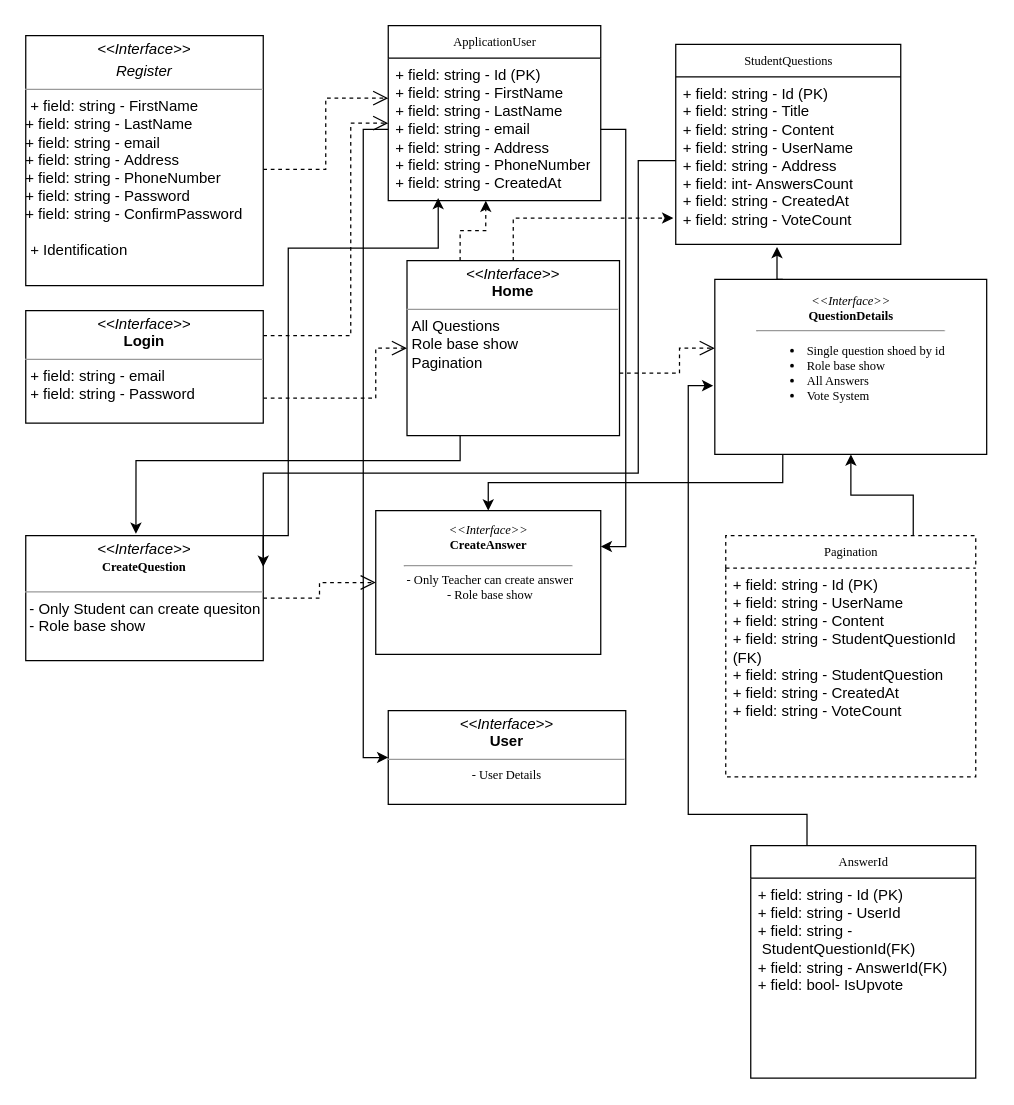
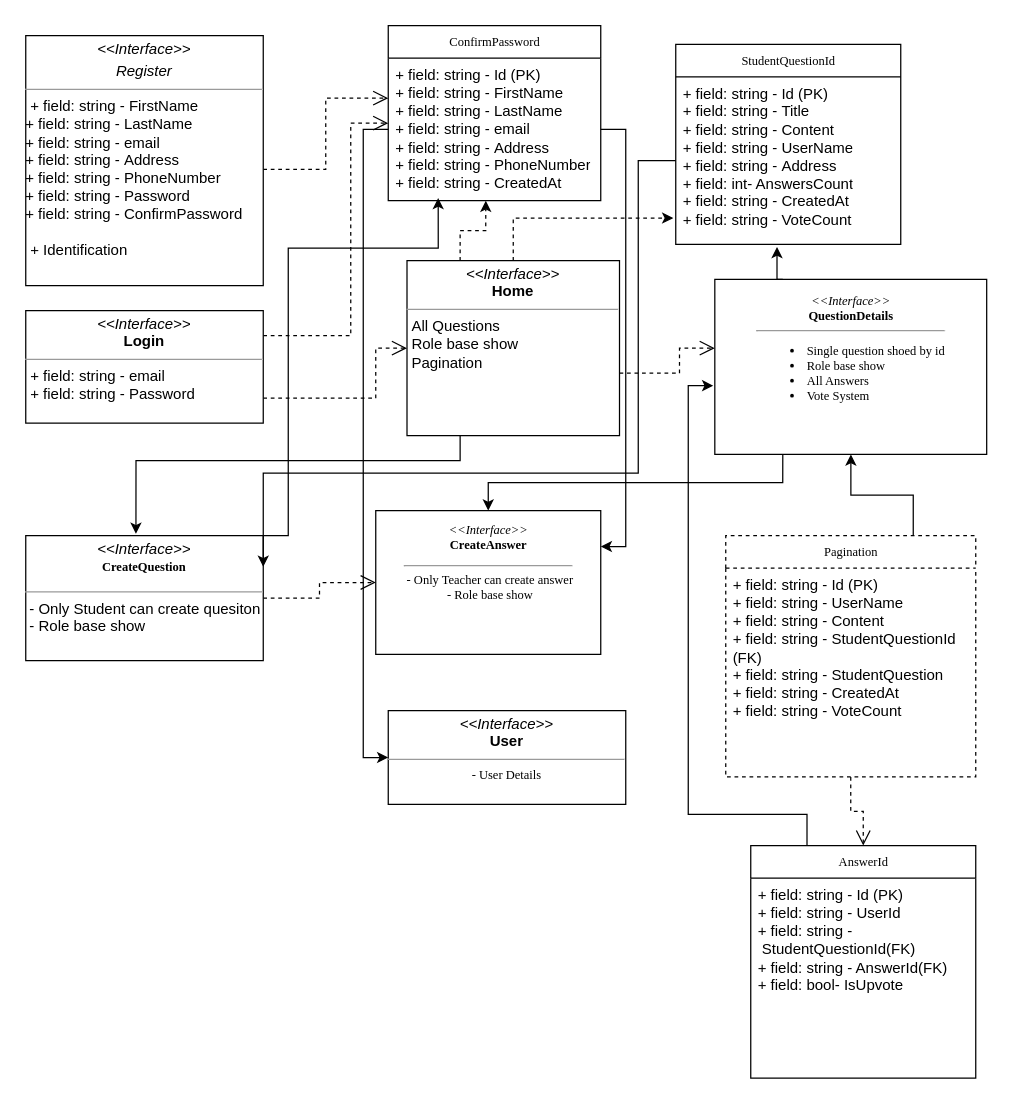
- <mxCell id="5" value="ApplicationUser" style="swimlane;html=1;fontStyle=0;childLayout=stackLayout;horizontal=1;startSize=26;fillColor=none;horizontalStack=0;resizeParent=1;resizeLast=0;collapsible=1;marginBottom=0;swimlaneFillColor=#ffffff;rounded=0;shadow=0;comic=0;labelBackgroundColor=none;strokeWidth=1;fontFamily=Verdana;fontSize=10;align=center;" parent="1" vertex="1"><mxGeometry x="310" y="20" width="170" height="140" as="geometry" /></mxCell>
+ <mxCell id="5" value="ConfirmPassword" style="swimlane;html=1;fontStyle=0;childLayout=stackLayout;horizontal=1;startSize=26;fillColor=none;horizontalStack=0;resizeParent=1;resizeLast=0;collapsible=1;marginBottom=0;swimlaneFillColor=#ffffff;rounded=0;shadow=0;comic=0;labelBackgroundColor=none;strokeWidth=1;fontFamily=Verdana;fontSize=10;align=center;" parent="1" vertex="1"><mxGeometry x="310" y="20" width="170" height="140" as="geometry" /></mxCell>
- <mxCell id="7" value="StudentQuestions" style="swimlane;html=1;fontStyle=0;childLayout=stackLayout;horizontal=1;startSize=26;fillColor=none;horizontalStack=0;resizeParent=1;resizeLast=0;collapsible=1;marginBottom=0;swimlaneFillColor=#ffffff;rounded=0;shadow=0;comic=0;labelBackgroundColor=none;strokeWidth=1;fontFamily=Verdana;fontSize=10;align=center;" parent="1" vertex="1"><mxGeometry x="540" y="35" width="180" height="160" as="geometry" /></mxCell>
+ <mxCell id="7" value="StudentQuestionId" style="swimlane;html=1;fontStyle=0;childLayout=stackLayout;horizontal=1;startSize=26;fillColor=none;horizontalStack=0;resizeParent=1;resizeLast=0;collapsible=1;marginBottom=0;swimlaneFillColor=#ffffff;rounded=0;shadow=0;comic=0;labelBackgroundColor=none;strokeWidth=1;fontFamily=Verdana;fontSize=10;align=center;" parent="1" vertex="1"><mxGeometry x="540" y="35" width="180" height="160" as="geometry" /></mxCell>
+ <mxCell id="9" style="edgeStyle=orthogonalEdgeStyle;rounded=0;html=1;dashed=1;labelBackgroundColor=none;startFill=0;endArrow=open;endFill=0;endSize=10;fontFamily=Verdana;fontSize=10;" parent="1" source="11" target="3" edge="1"><mxGeometry relative="1" as="geometry"><Array as="points" /></mxGeometry></mxCell>
